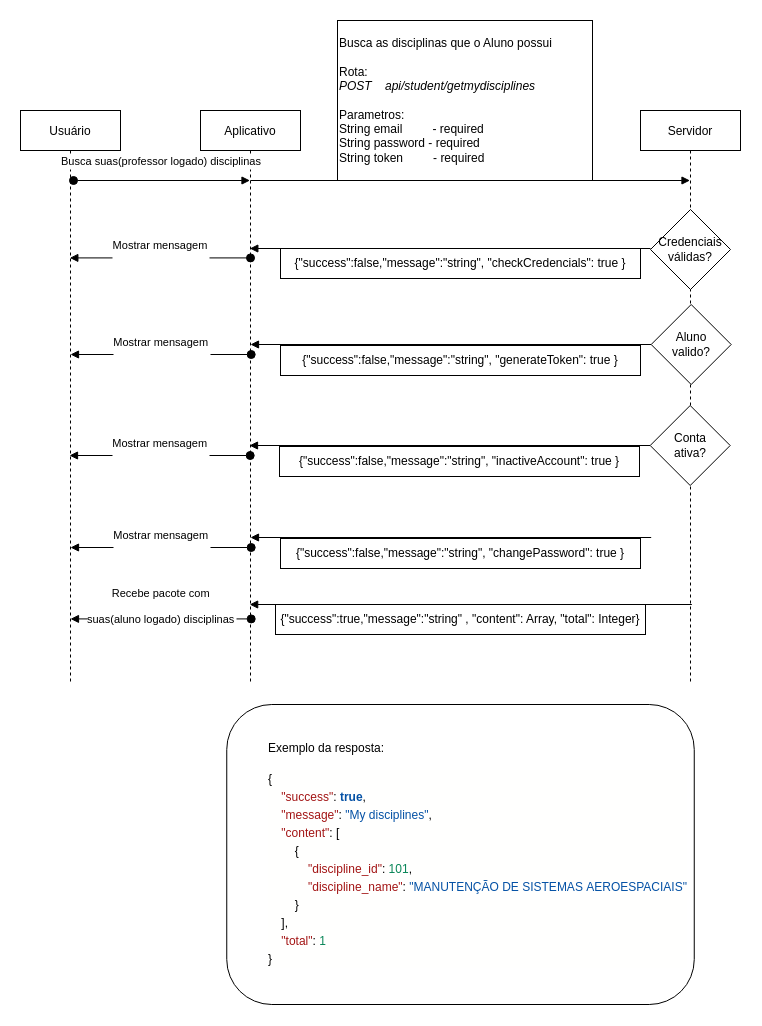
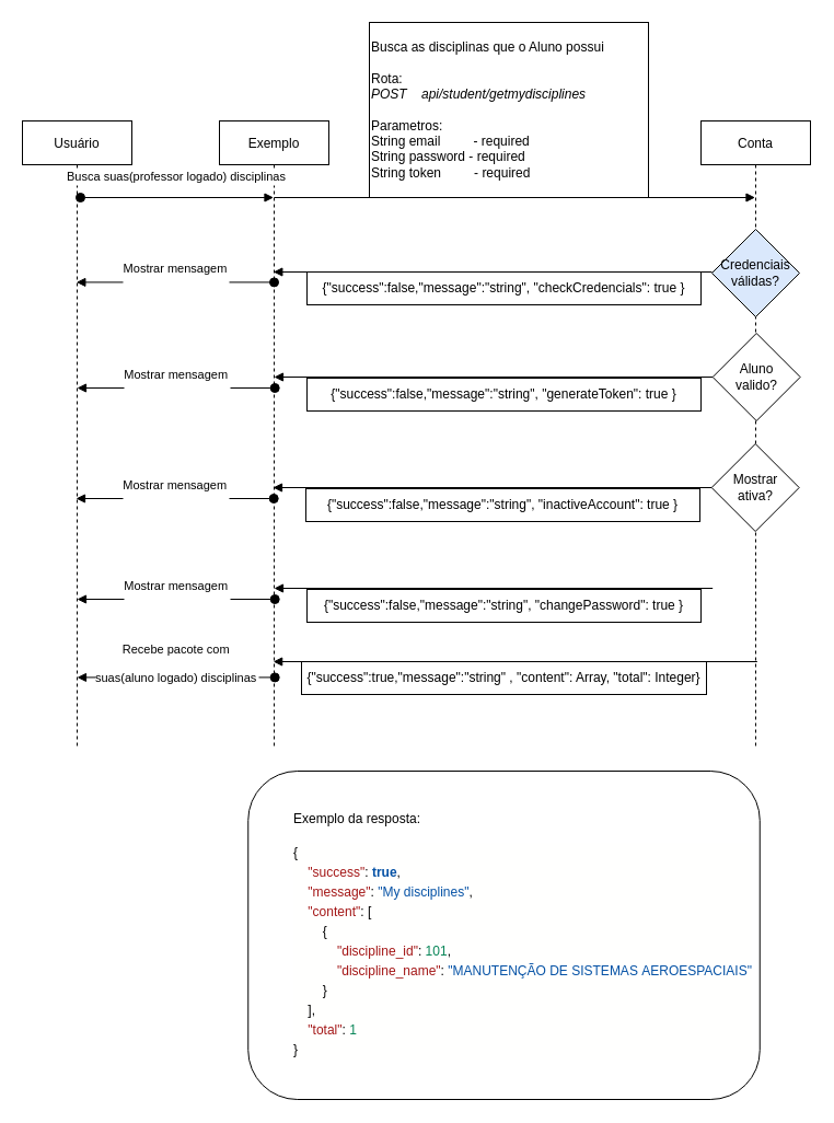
- <mxCell id="2" value="Aplicativo" style="shape=umlLifeline;perimeter=lifelinePerimeter;container=1;collapsible=0;recursiveResize=0;rounded=0;shadow=0;strokeWidth=1;" parent="1" vertex="1"><mxGeometry x="200" y="110" width="100" height="574" as="geometry" /></mxCell>
+ <mxCell id="2" value="Exemplo" style="shape=umlLifeline;perimeter=lifelinePerimeter;container=1;collapsible=0;recursiveResize=0;rounded=0;shadow=0;strokeWidth=1;" parent="1" vertex="1"><mxGeometry x="200" y="110" width="100" height="574" as="geometry" /></mxCell>
- <mxCell id="4" value="Servidor" style="shape=umlLifeline;perimeter=lifelinePerimeter;container=1;collapsible=0;recursiveResize=0;rounded=0;shadow=0;strokeWidth=1;" parent="1" vertex="1"><mxGeometry x="640" y="110" width="100" height="574" as="geometry" /></mxCell>
+ <mxCell id="4" value="Conta" style="shape=umlLifeline;perimeter=lifelinePerimeter;container=1;collapsible=0;recursiveResize=0;rounded=0;shadow=0;strokeWidth=1;" parent="1" vertex="1"><mxGeometry x="640" y="110" width="100" height="574" as="geometry" /></mxCell>
- <mxCell id="12" value="&lt;div&gt;Credenciais&lt;/div&gt;&lt;div&gt;válidas?&lt;br&gt;&lt;/div&gt;" style="rhombus;whiteSpace=wrap;html=1;" parent="1" vertex="1"><mxGeometry x="650" y="209" width="80" height="80" as="geometry" /></mxCell>
+ <mxCell id="12" value="&lt;div&gt;Credenciais&lt;/div&gt;&lt;div&gt;válidas?&lt;br&gt;&lt;/div&gt;" style="rhombus;whiteSpace=wrap;html=1;fillColor=#dae8fc;" parent="1" vertex="1"><mxGeometry x="650" y="209" width="80" height="80" as="geometry" /></mxCell>
- <mxCell id="23" value="&lt;div&gt;Conta &lt;br&gt;&lt;/div&gt;&lt;div&gt;ativa?&lt;/div&gt;" style="rhombus;whiteSpace=wrap;html=1;" parent="1" vertex="1"><mxGeometry x="649.68" y="405" width="80" height="80" as="geometry" /></mxCell>
+ <mxCell id="23" value="&lt;div&gt;Mostrar &lt;br&gt;&lt;/div&gt;&lt;div&gt;ativa?&lt;/div&gt;" style="rhombus;whiteSpace=wrap;html=1;" parent="1" vertex="1"><mxGeometry x="649.68" y="405" width="80" height="80" as="geometry" /></mxCell>
